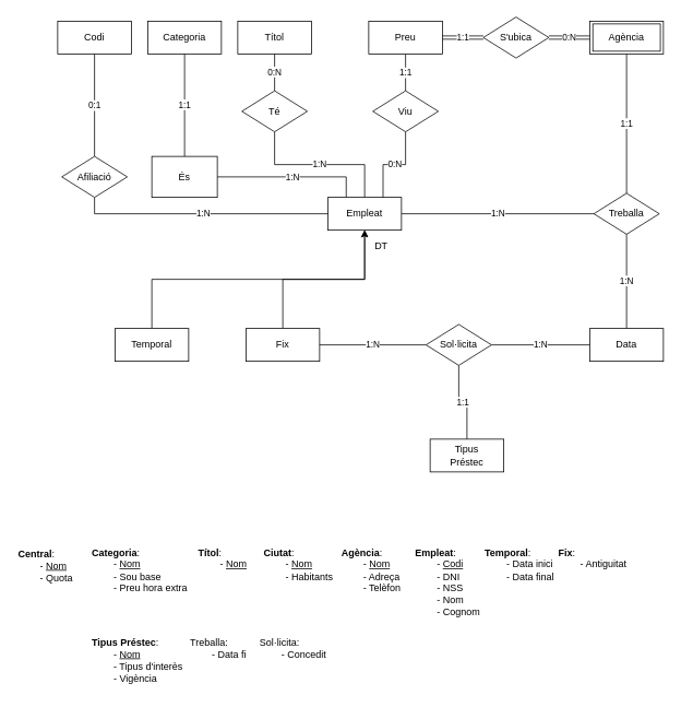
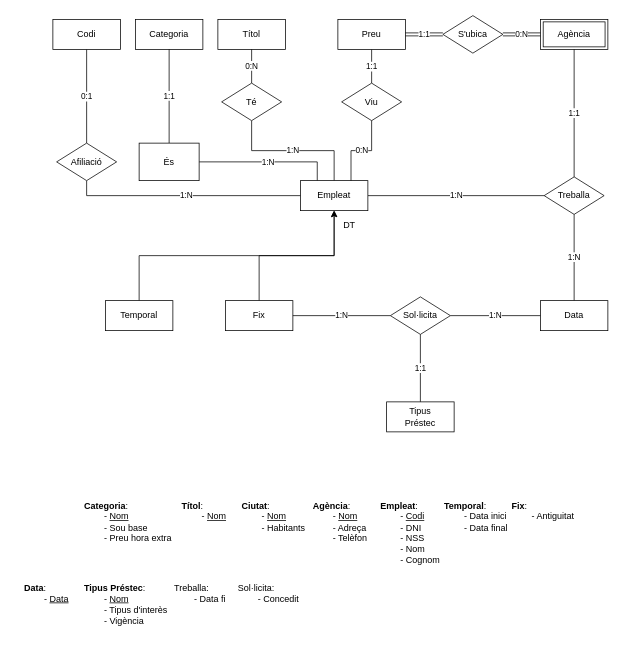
- <mxCell id="39" value="Tipus&lt;br&gt;&lt;div&gt;Préstec&lt;/div&gt;" style="rounded=0;whiteSpace=wrap;html=1;" parent="1" vertex="1"><mxGeometry x="525" y="535" width="90" height="40" as="geometry" /></mxCell>
+ <mxCell id="39" value="Tipus&lt;br&gt;&lt;div&gt;Préstec&lt;/div&gt;" style="rounded=0;whiteSpace=wrap;html=1;" parent="1" vertex="1"><mxGeometry x="515" y="535" width="90" height="40" as="geometry" /></mxCell>
- <mxCell id="40" value="&lt;div align=&quot;left&quot;&gt;&lt;b&gt;Central&lt;/b&gt;:&lt;/div&gt;&lt;div align=&quot;left&quot;&gt;&lt;span style=&quot;white-space: pre;&quot;&gt;&#09;&lt;/span&gt;- &lt;u&gt;Nom&lt;/u&gt;&lt;/div&gt;&lt;div align=&quot;left&quot;&gt;&lt;span style=&quot;white-space: pre;&quot;&gt;&#09;&lt;/span&gt;- Quota&lt;u&gt;&lt;br&gt;&lt;/u&gt;&lt;/div&gt;" style="text;html=1;align=left;verticalAlign=middle;resizable=0;points=[];autosize=1;strokeColor=none;fillColor=none;" parent="1" vertex="1"><mxGeometry x="20" y="660" width="90" height="60" as="geometry" /></mxCell>
+ <mxCell id="46" value="&lt;div&gt;&lt;b&gt;Data&lt;/b&gt;:&lt;/div&gt;&lt;div&gt;&lt;span style=&quot;white-space: pre;&quot;&gt;&#09;&lt;/span&gt;- &lt;u&gt;Data&lt;/u&gt;&lt;br&gt;&lt;/div&gt;" style="text;html=1;align=left;verticalAlign=top;resizable=0;points=[];autosize=1;strokeColor=none;fillColor=none;" parent="1" vertex="1"><mxGeometry x="30" y="770" width="80" height="40" as="geometry" /></mxCell>
